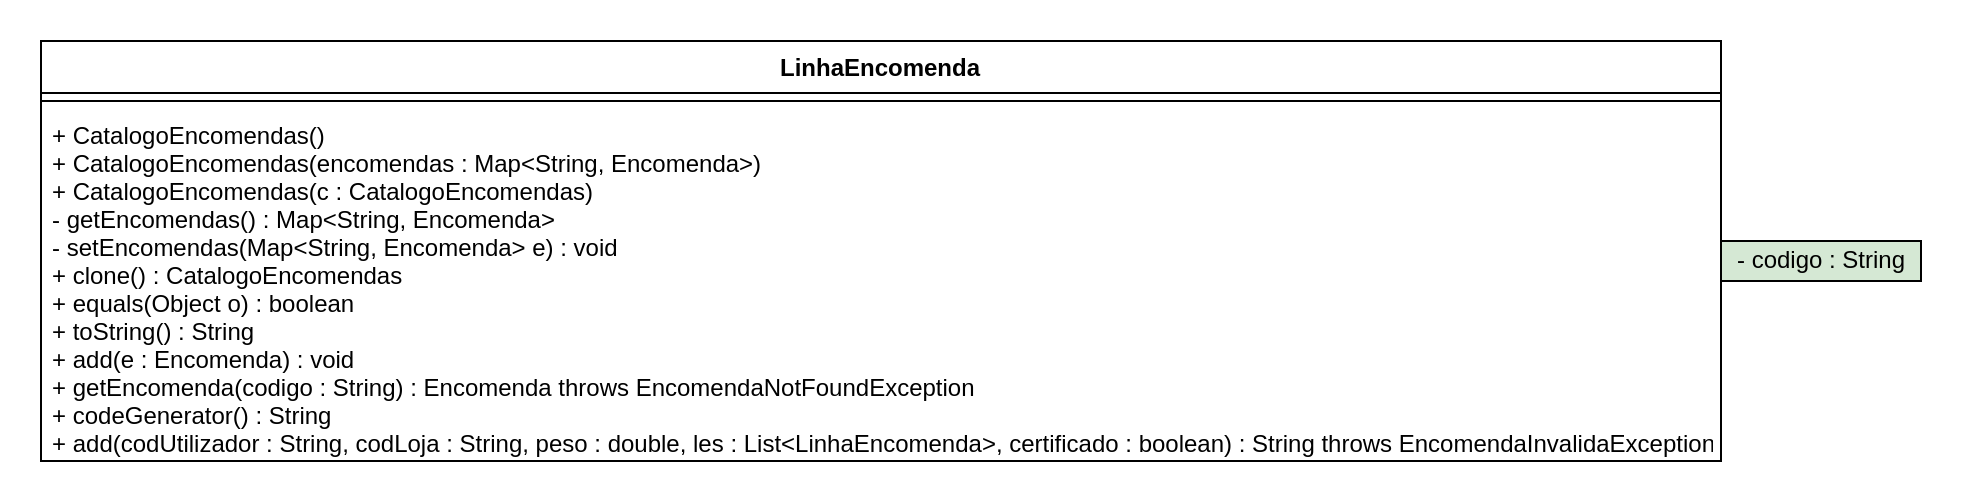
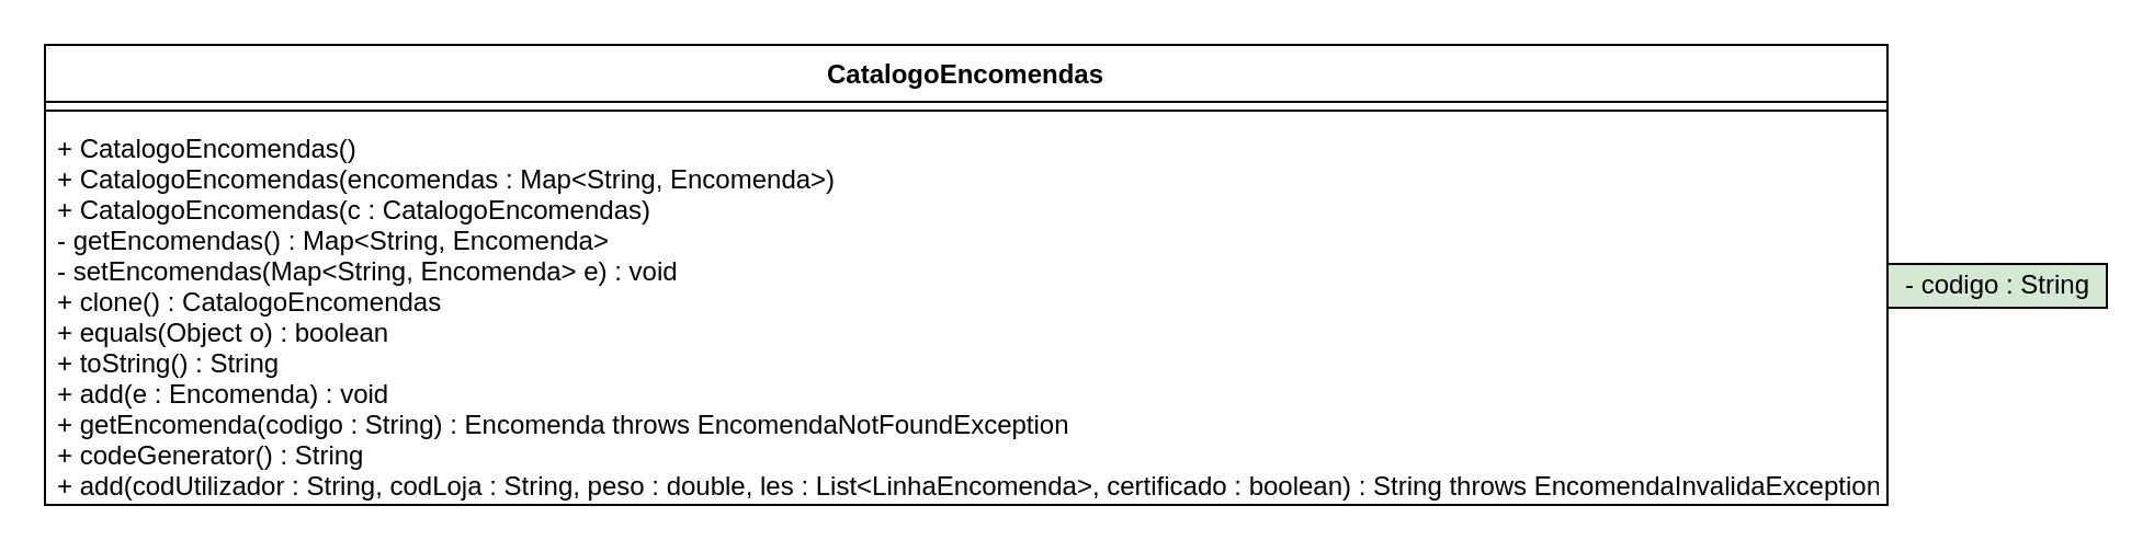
- <mxCell id="3" value="LinhaEncomenda" style="swimlane;fontStyle=1;align=center;verticalAlign=top;childLayout=stackLayout;horizontal=1;startSize=26;horizontalStack=0;resizeParent=1;resizeParentMax=0;resizeLast=0;collapsible=1;marginBottom=0;fontFamily=Helvetica;" parent="1" vertex="1"><mxGeometry x="20" y="20" width="840" height="210" as="geometry" /></mxCell>
+ <mxCell id="3" value="CatalogoEncomendas" style="swimlane;fontStyle=1;align=center;verticalAlign=top;childLayout=stackLayout;horizontal=1;startSize=26;horizontalStack=0;resizeParent=1;resizeParentMax=0;resizeLast=0;collapsible=1;marginBottom=0;fontFamily=Helvetica;" parent="1" vertex="1"><mxGeometry x="20" y="20" width="840" height="210" as="geometry" /></mxCell>
